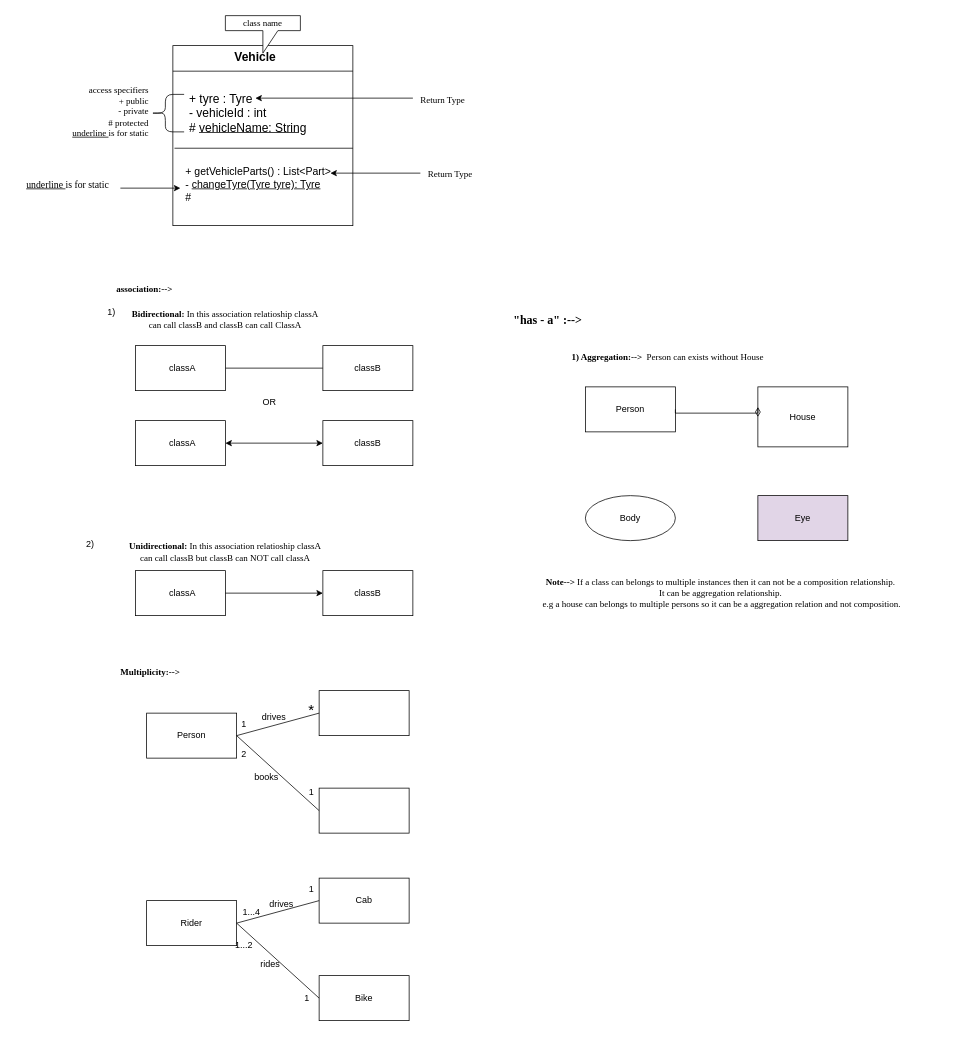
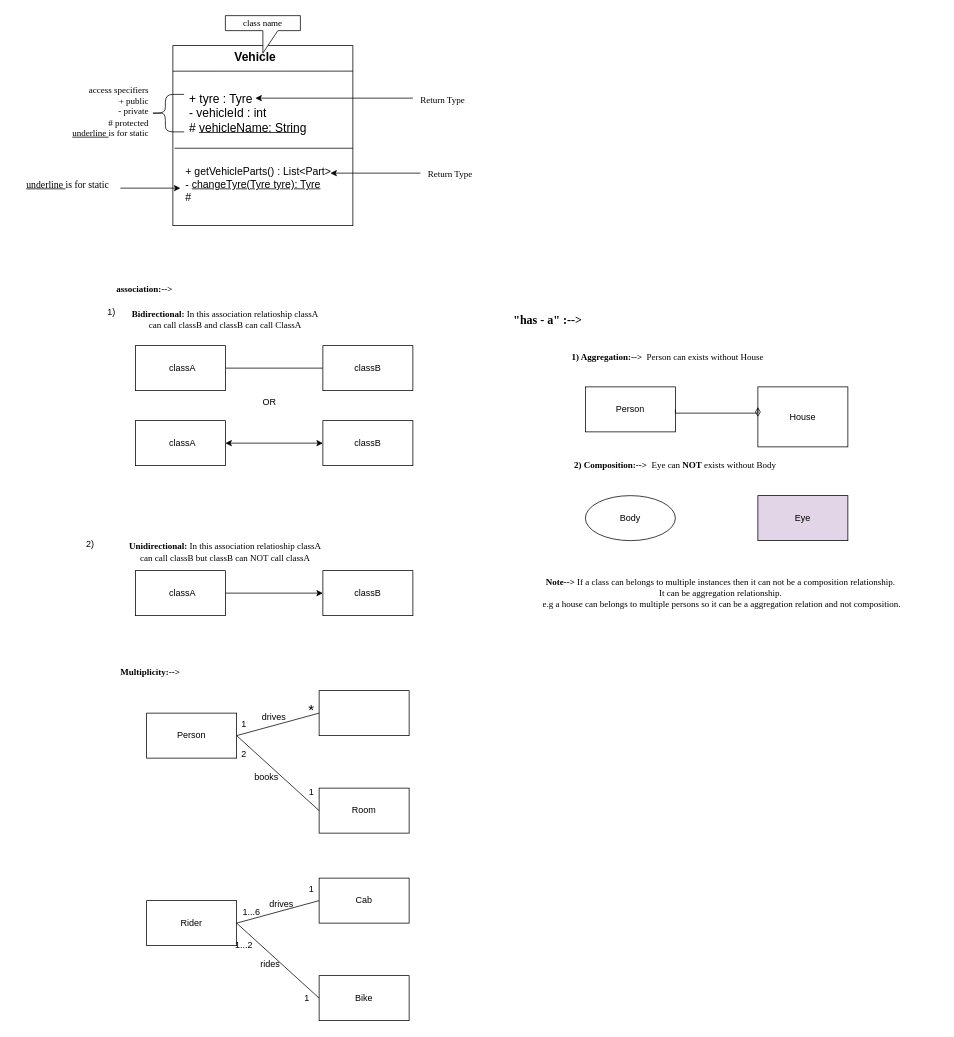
+ <mxCell id="68" value="&lt;font face=&quot;Comic Sans MS&quot;&gt;&lt;b&gt;2) Composition:--&amp;gt;&amp;nbsp; &lt;/b&gt;Eye can &lt;b&gt;NOT &lt;/b&gt;exists without Body&lt;/font&gt;" style="text;html=1;align=center;verticalAlign=middle;whiteSpace=wrap;rounded=0;" vertex="1" parent="1"><mxGeometry x="730" y="605" width="340" height="30" as="geometry" /></mxCell>
+ <mxCell id="46" value="Room" style="text;html=1;align=center;verticalAlign=middle;whiteSpace=wrap;rounded=0;" vertex="1" parent="1"><mxGeometry x="455" y="1065" width="60" height="30" as="geometry" /></mxCell>
- <mxCell id="59" value="1...4" style="text;html=1;align=center;verticalAlign=middle;whiteSpace=wrap;rounded=0;" vertex="1" parent="1"><mxGeometry x="305" y="1200" width="60" height="30" as="geometry" /></mxCell>
+ <mxCell id="59" value="1...6" style="text;html=1;align=center;verticalAlign=middle;whiteSpace=wrap;rounded=0;" vertex="1" parent="1"><mxGeometry x="305" y="1200" width="60" height="30" as="geometry" /></mxCell>
